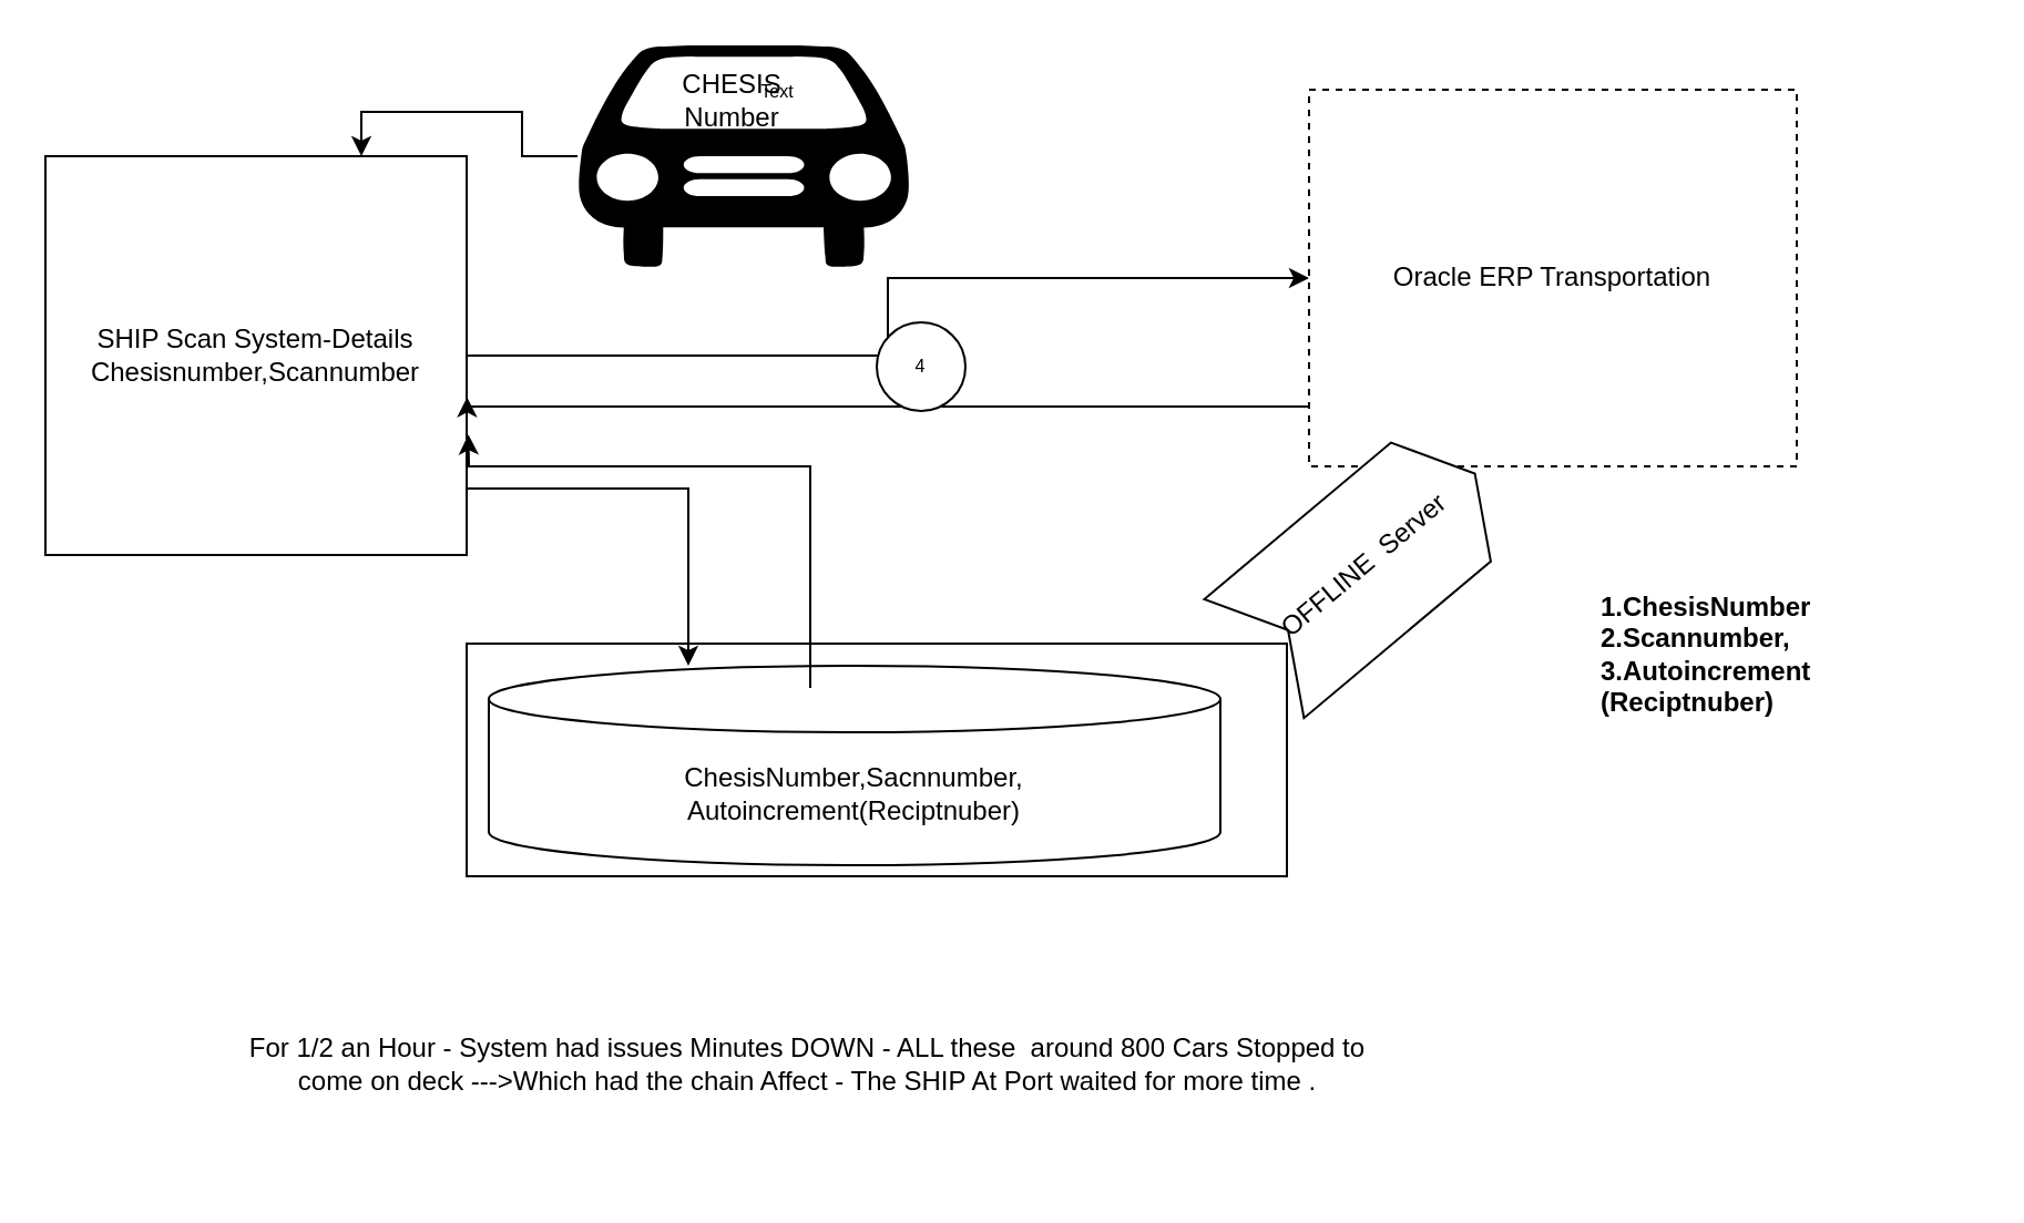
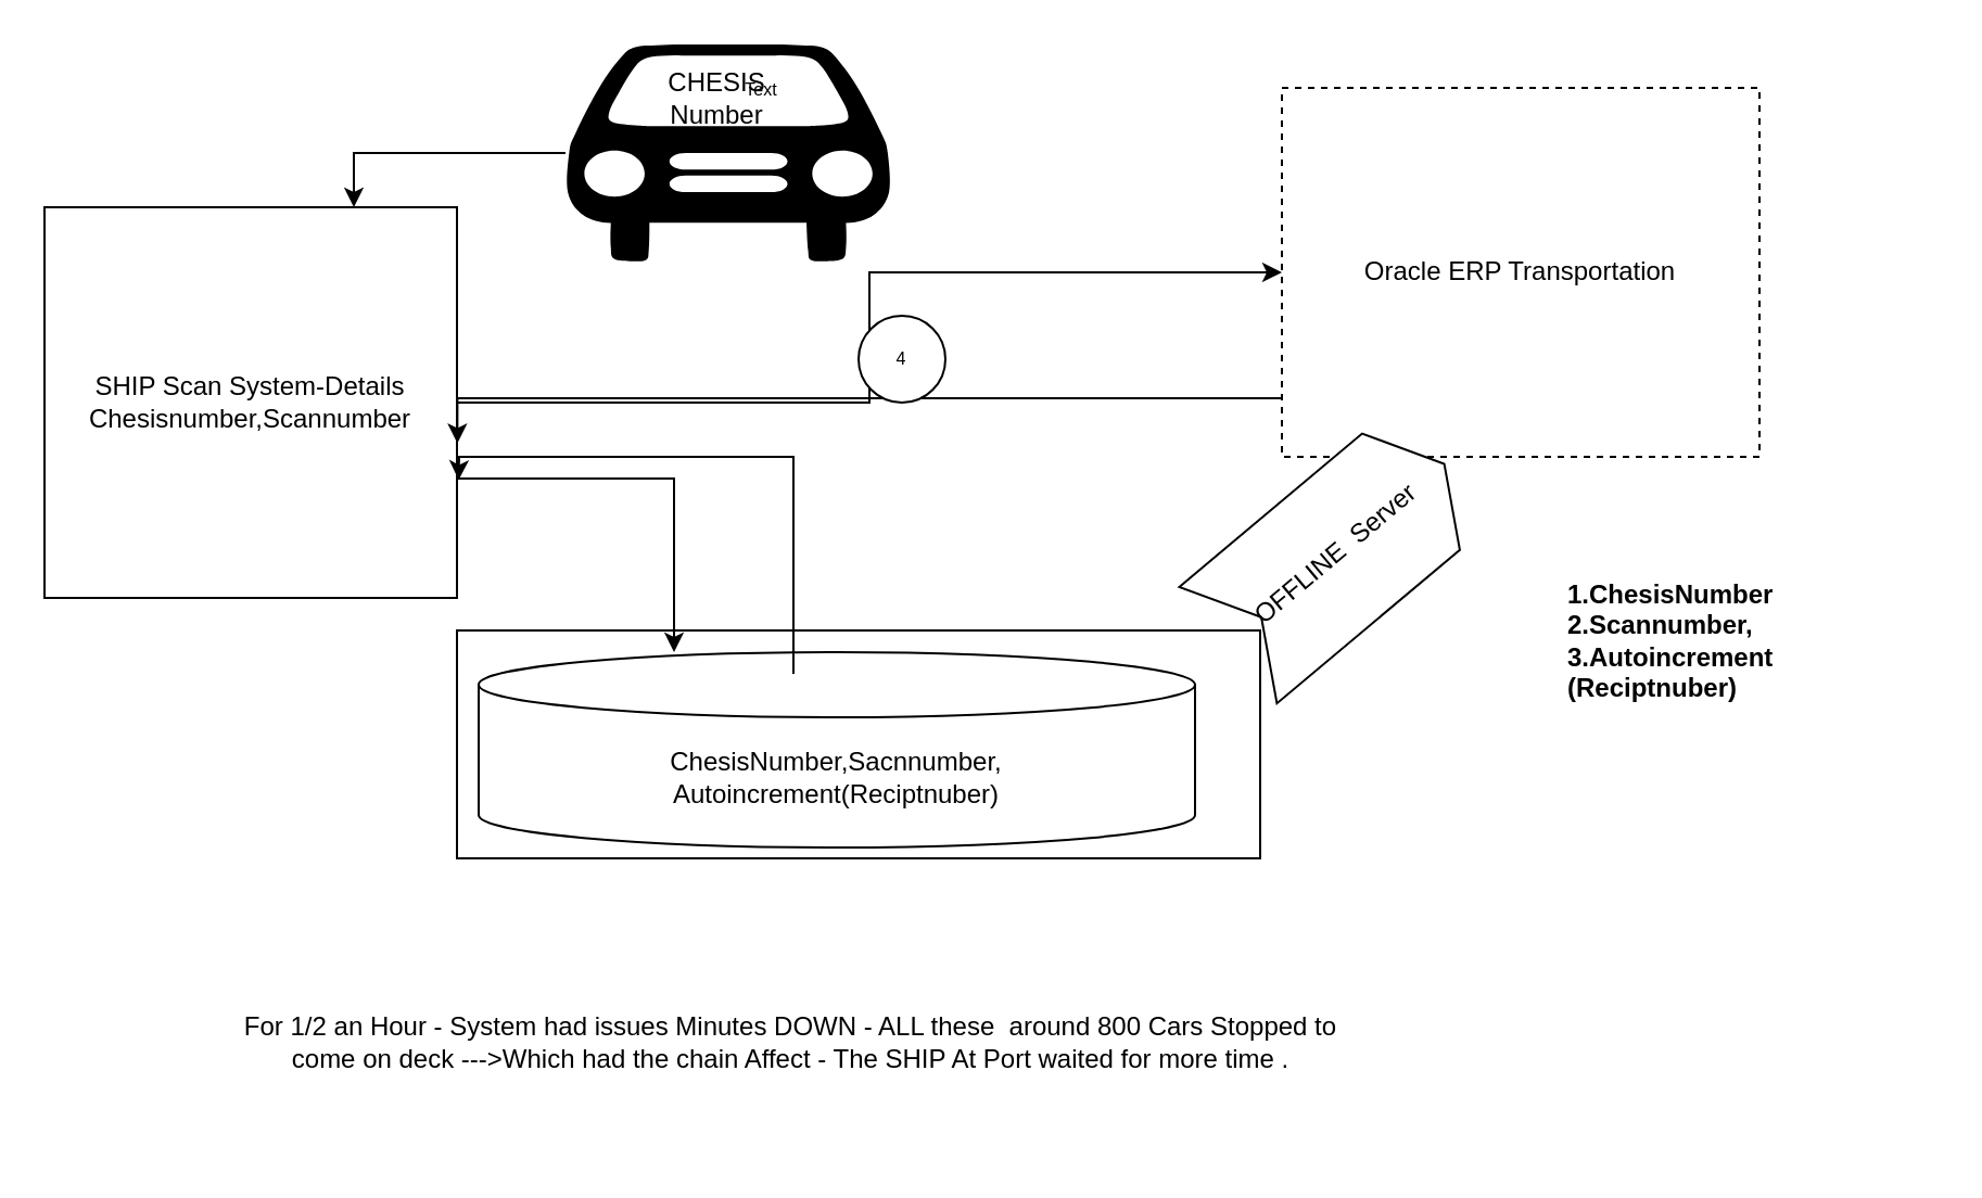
- <mxCell id="5" value="&lt;div&gt;SHIP Scan System-Details&lt;/div&gt;&lt;div&gt;Chesisnumber,Scannumber&lt;br&gt;&lt;/div&gt;" style="rounded=0;whiteSpace=wrap;html=1;" vertex="1" parent="1"><mxGeometry x="20" y="70" width="190" height="180" as="geometry" /></mxCell>
+ <mxCell id="5" value="&lt;div&gt;SHIP Scan System-Details&lt;/div&gt;&lt;div&gt;Chesisnumber,Scannumber&lt;br&gt;&lt;/div&gt;" style="rounded=0;whiteSpace=wrap;html=1;" vertex="1" parent="1"><mxGeometry x="20" y="95" width="190" height="180" as="geometry" /></mxCell>
